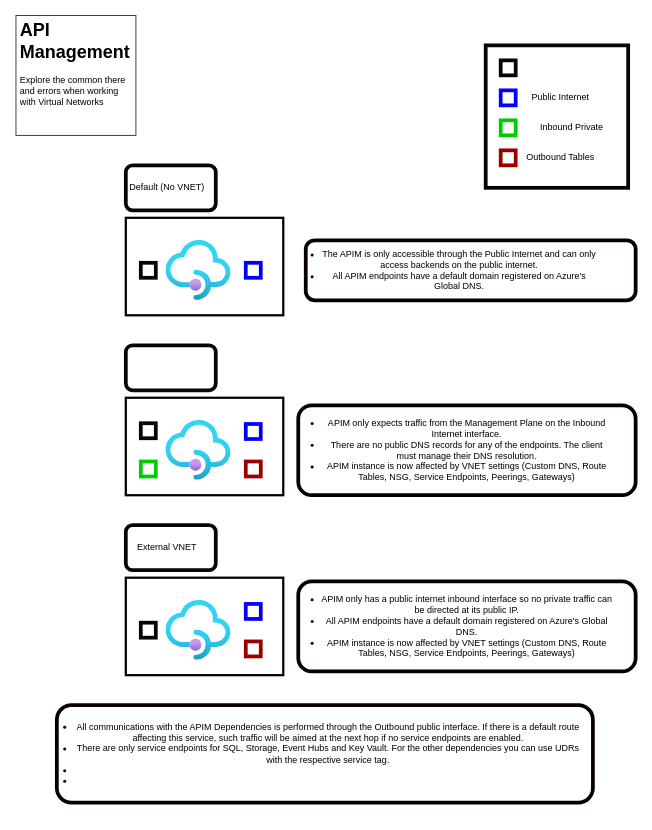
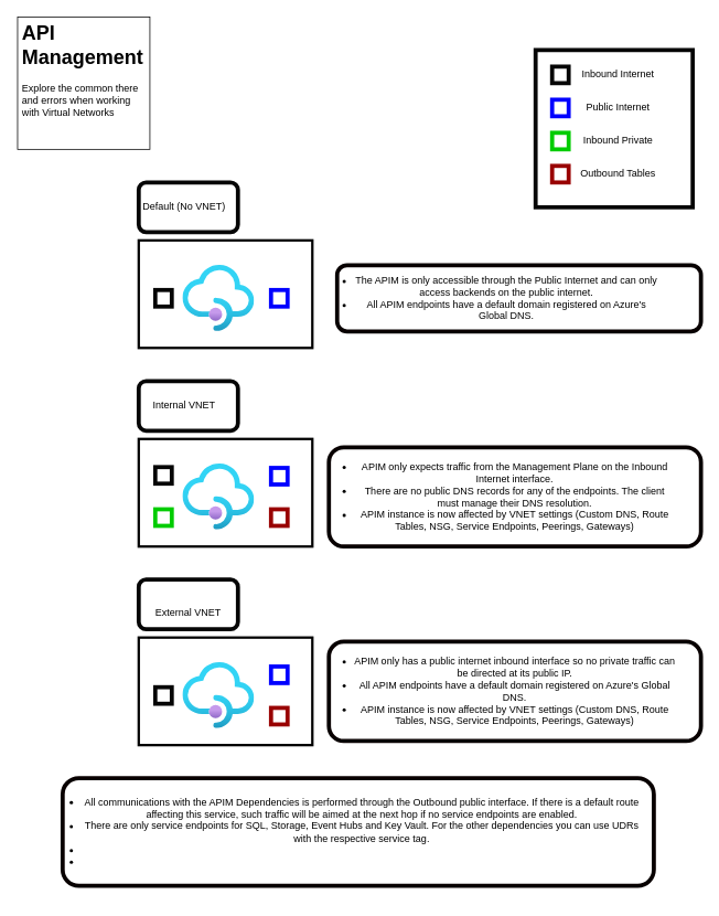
+ <mxCell id="14" value="Inbound Internet" style="text;html=1;strokeColor=none;fillColor=none;align=center;verticalAlign=middle;whiteSpace=wrap;rounded=0;strokeWidth=5;" parent="1" vertex="1"><mxGeometry x="697" y="75" width="100" height="30" as="geometry" /></mxCell>
- <mxCell id="16" value="Inbound Private" style="text;html=1;strokeColor=none;fillColor=none;align=center;verticalAlign=middle;whiteSpace=wrap;rounded=0;strokeWidth=5;" parent="1" vertex="1"><mxGeometry x="712" y="155" width="100" height="30" as="geometry" /></mxCell>
+ <mxCell id="16" value="Inbound Private" style="text;html=1;strokeColor=none;fillColor=none;align=center;verticalAlign=middle;whiteSpace=wrap;rounded=0;strokeWidth=5;" parent="1" vertex="1"><mxGeometry x="697" y="155" width="100" height="30" as="geometry" /></mxCell>
+ <mxCell id="22" value="Internal VNET" style="text;html=1;strokeColor=none;fillColor=none;align=center;verticalAlign=middle;whiteSpace=wrap;rounded=0;strokeWidth=5;" parent="1" vertex="1"><mxGeometry x="167" y="475" width="110" height="30" as="geometry" /></mxCell>
- <mxCell id="28" value="External VNET" style="text;html=1;strokeColor=none;fillColor=none;align=center;verticalAlign=middle;whiteSpace=wrap;rounded=0;strokeWidth=5;" parent="1" vertex="1"><mxGeometry x="167" y="715" width="110" height="30" as="geometry" /></mxCell>
+ <mxCell id="28" value="External VNET" style="text;html=1;strokeColor=none;fillColor=none;align=center;verticalAlign=middle;whiteSpace=wrap;rounded=0;strokeWidth=5;" parent="1" vertex="1"><mxGeometry x="172" y="725" width="110" height="30" as="geometry" /></mxCell>
